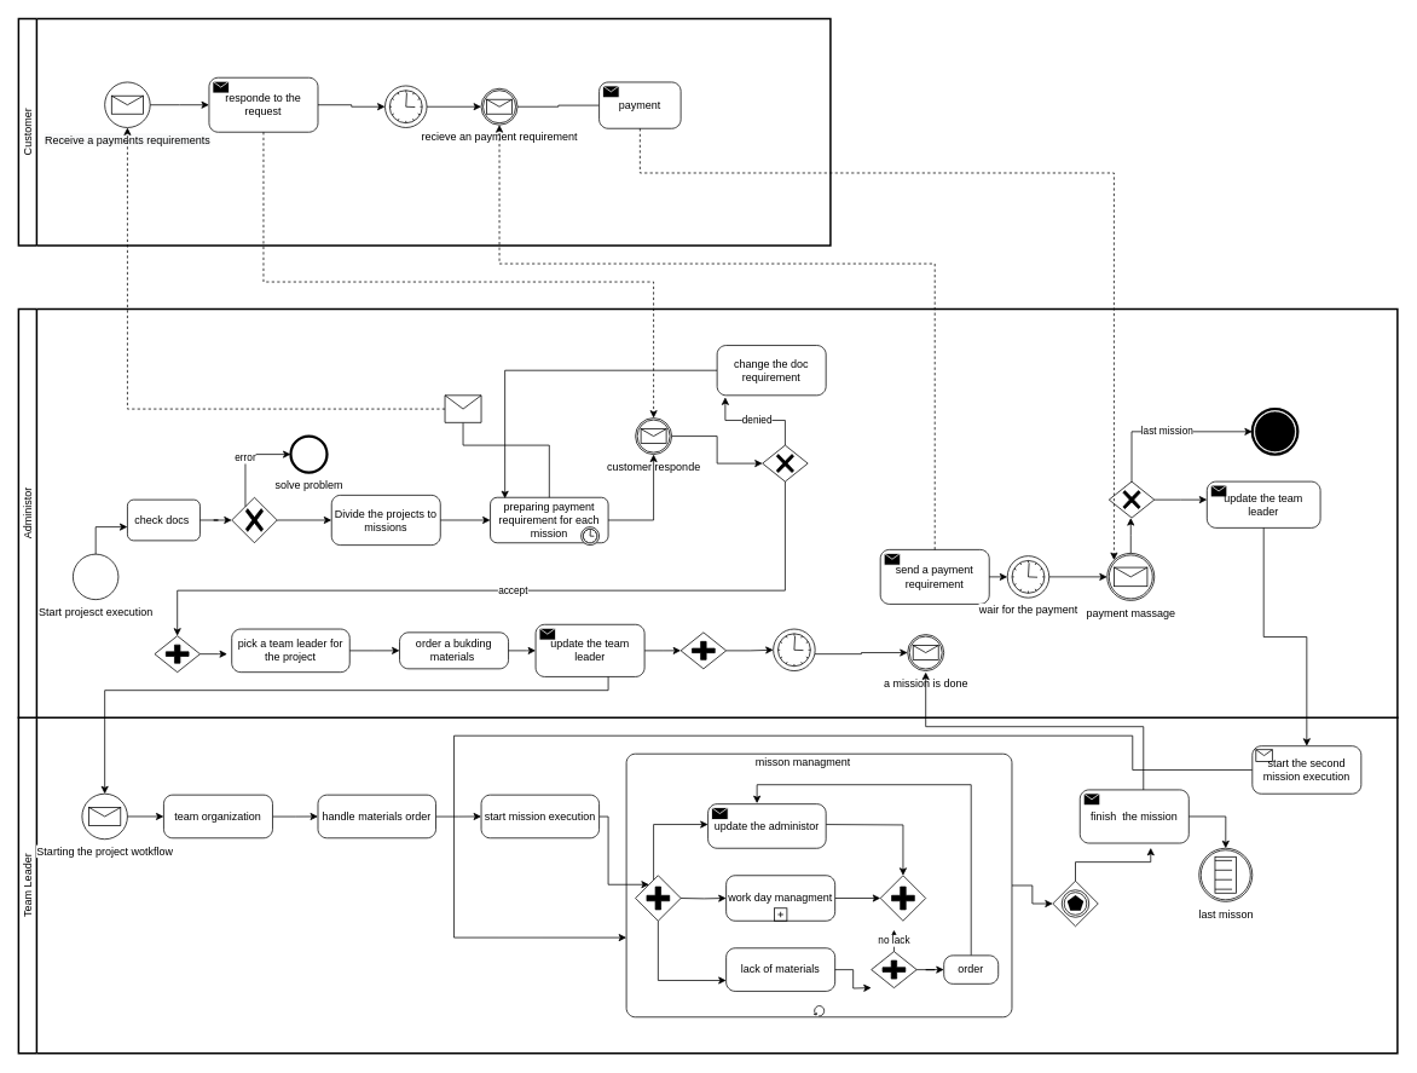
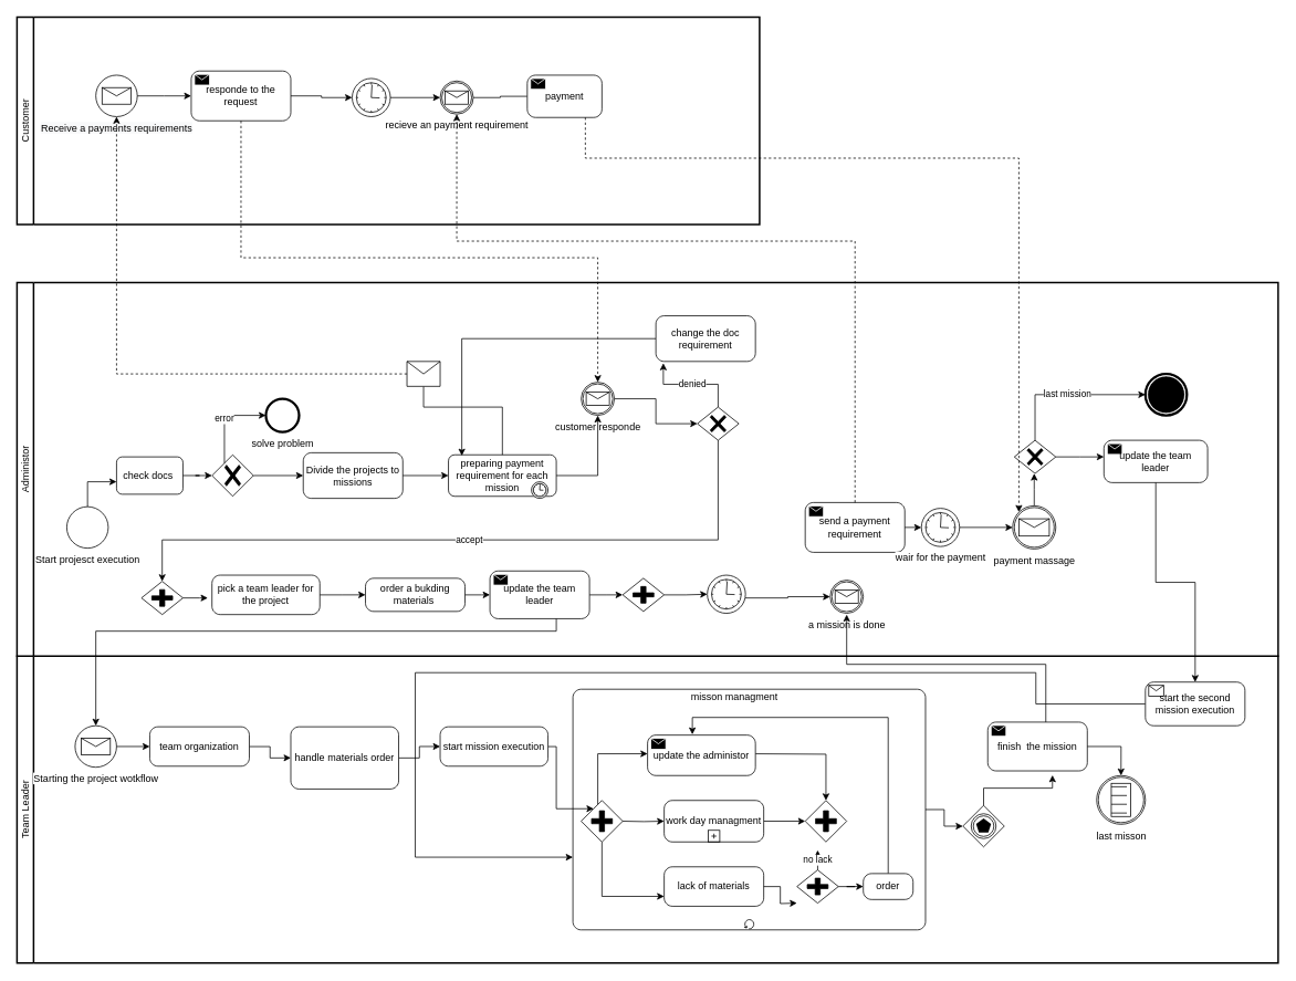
- <mxCell id="10" value="payment" style="points=[[0.25,0,0],[0.5,0,0],[0.75,0,0],[1,0.25,0],[1,0.5,0],[1,0.75,0],[0.75,1,0],[0.5,1,0],[0.25,1,0],[0,0.75,0],[0,0.5,0],[0,0.25,0]];shape=mxgraph.bpmn.task;whiteSpace=wrap;rectStyle=rounded;size=10;html=1;taskMarker=send;" vertex="1" parent="2"><mxGeometry x="640" y="70" width="90" height="51" as="geometry" /></mxCell>
+ <mxCell id="10" value="payment" style="points=[[0.25,0,0],[0.5,0,0],[0.75,0,0],[1,0.25,0],[1,0.5,0],[1,0.75,0],[0.75,1,0],[0.5,1,0],[0.25,1,0],[0,0.75,0],[0,0.5,0],[0,0.25,0]];shape=mxgraph.bpmn.task;whiteSpace=wrap;rectStyle=rounded;size=10;html=1;taskMarker=send;" vertex="1" parent="2"><mxGeometry x="615" y="70" width="90" height="51" as="geometry" /></mxCell>
- <mxCell id="19" value="handle materials order" style="points=[[0.25,0,0],[0.5,0,0],[0.75,0,0],[1,0.25,0],[1,0.5,0],[1,0.75,0],[0.75,1,0],[0.5,1,0],[0.25,1,0],[0,0.75,0],[0,0.5,0],[0,0.25,0]];shape=mxgraph.bpmn.task;whiteSpace=wrap;rectStyle=rounded;size=10;html=1;taskMarker=abstract;" vertex="1" parent="11"><mxGeometry x="330" y="85.25" width="130" height="47.5" as="geometry" /></mxCell>
+ <mxCell id="19" value="handle materials order" style="points=[[0.25,0,0],[0.5,0,0],[0.75,0,0],[1,0.25,0],[1,0.5,0],[1,0.75,0],[0.75,1,0],[0.5,1,0],[0.25,1,0],[0,0.75,0],[0,0.5,0],[0,0.25,0]];shape=mxgraph.bpmn.task;whiteSpace=wrap;rectStyle=rounded;size=10;html=1;taskMarker=abstract;" vertex="1" parent="11"><mxGeometry x="330" y="85.25" width="130" height="75" as="geometry" /></mxCell>
